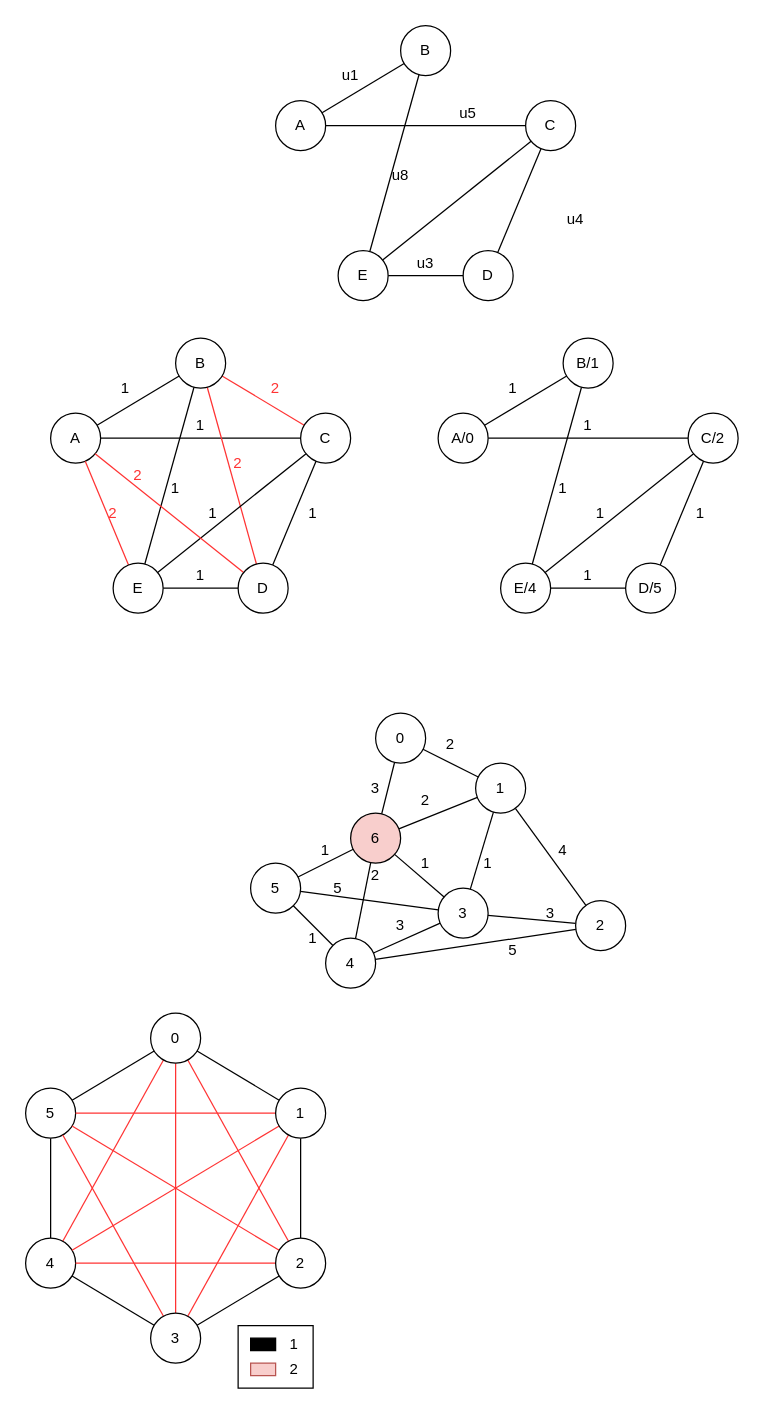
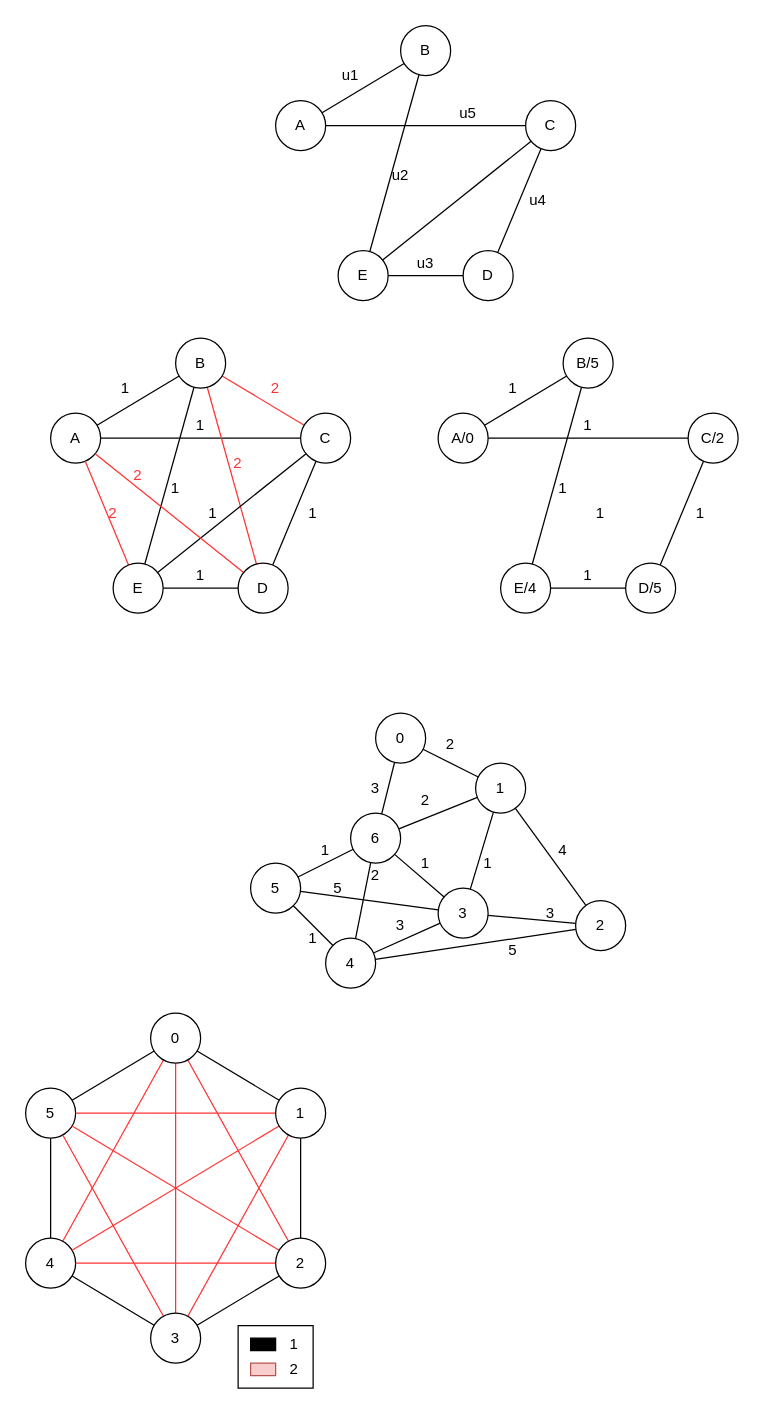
- <mxCell id="115" value="u8" style="text;html=1;strokeColor=none;fillColor=none;align=center;verticalAlign=middle;whiteSpace=wrap;rounded=0;" vertex="1" parent="1"><mxGeometry x="300" y="130" width="40" height="20" as="geometry" /></mxCell>
+ <mxCell id="115" value="u2" style="text;html=1;strokeColor=none;fillColor=none;align=center;verticalAlign=middle;whiteSpace=wrap;rounded=0;" vertex="1" parent="1"><mxGeometry x="300" y="130" width="40" height="20" as="geometry" /></mxCell>
- <mxCell id="117" value="u4" style="text;html=1;strokeColor=none;fillColor=none;align=center;verticalAlign=middle;whiteSpace=wrap;rounded=0;" vertex="1" parent="1"><mxGeometry x="440" y="165" width="40" height="20" as="geometry" /></mxCell>
+ <mxCell id="117" value="u4" style="text;html=1;strokeColor=none;fillColor=none;align=center;verticalAlign=middle;whiteSpace=wrap;rounded=0;" vertex="1" parent="1"><mxGeometry x="410" y="150" width="40" height="20" as="geometry" /></mxCell>
- <mxCell id="31" value="B/1" style="ellipse;whiteSpace=wrap;html=1;aspect=fixed;" parent="1" vertex="1"><mxGeometry x="450" y="270" width="40" height="40" as="geometry" /></mxCell>
+ <mxCell id="31" value="B/5" style="ellipse;whiteSpace=wrap;html=1;aspect=fixed;" parent="1" vertex="1"><mxGeometry x="450" y="270" width="40" height="40" as="geometry" /></mxCell>
- <mxCell id="32" style="edgeStyle=none;rounded=0;orthogonalLoop=1;jettySize=auto;html=1;endArrow=none;endFill=0;" parent="1" source="33" target="37" edge="1"><mxGeometry relative="1" as="geometry" /></mxCell>
- <mxCell id="47" value="6" style="ellipse;whiteSpace=wrap;html=1;aspect=fixed;fillColor=#f8cecc;" parent="1" vertex="1"><mxGeometry x="280" y="650" width="40" height="40" as="geometry" /></mxCell>
+ <mxCell id="47" value="6" style="ellipse;whiteSpace=wrap;html=1;aspect=fixed;" parent="1" vertex="1"><mxGeometry x="280" y="650" width="40" height="40" as="geometry" /></mxCell>
